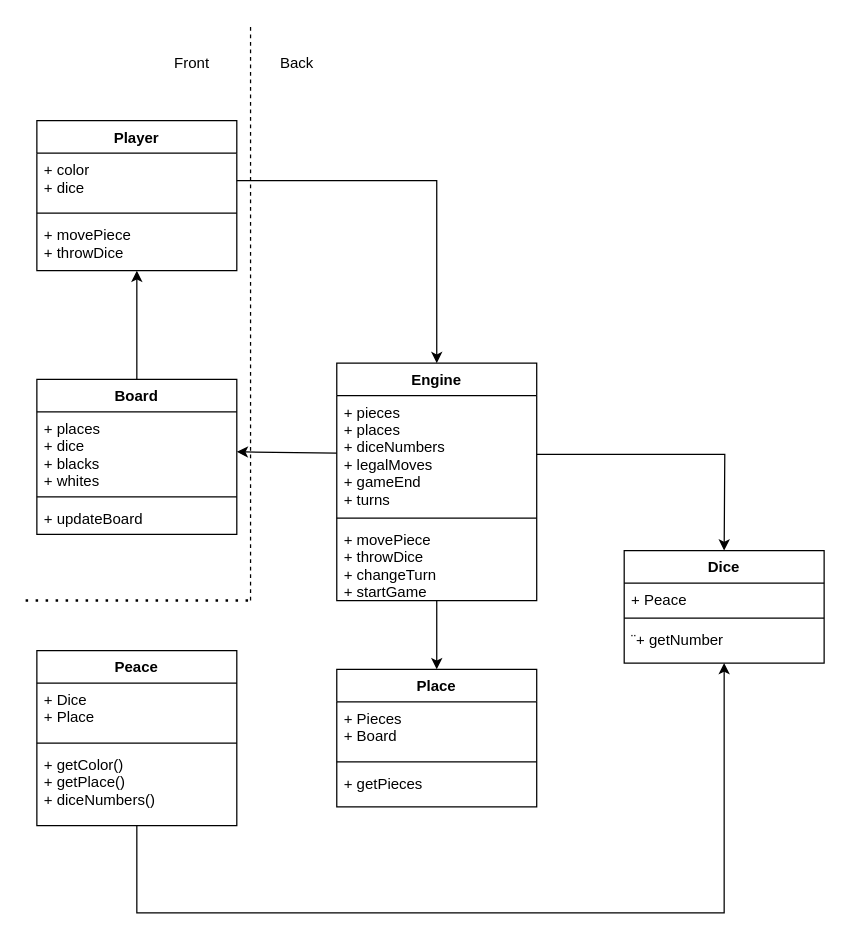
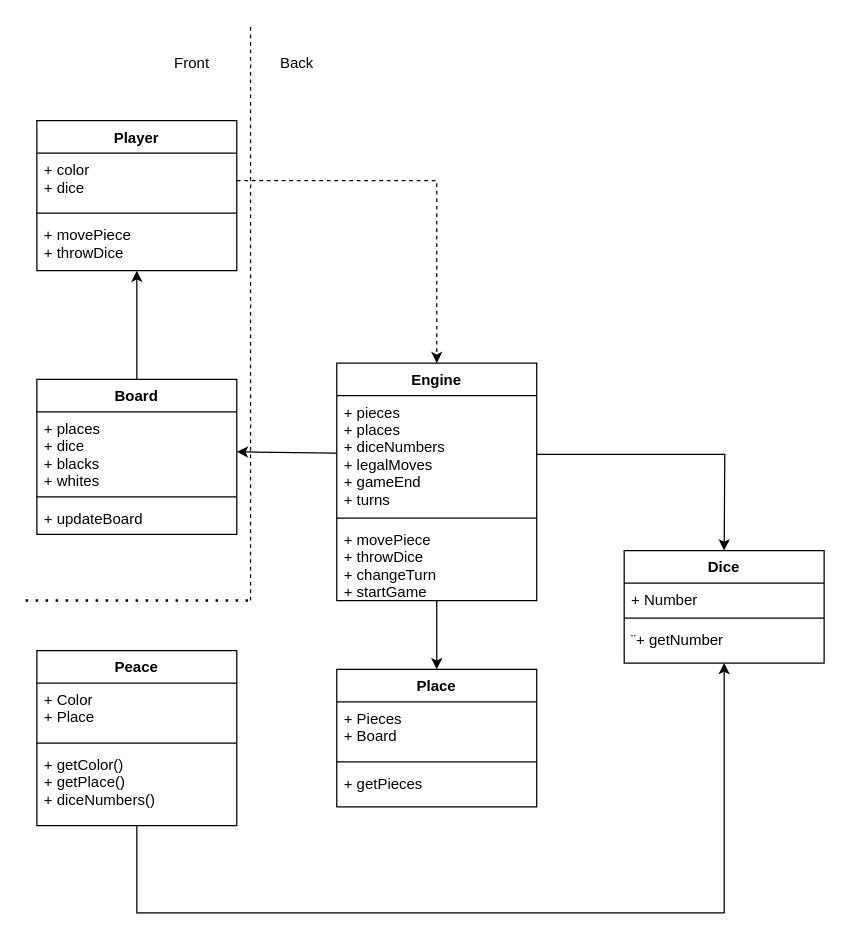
- <mxCell id="31" style="edgeStyle=orthogonalEdgeStyle;rounded=0;orthogonalLoop=1;jettySize=auto;html=1;" parent="1" source="28" target="7" edge="1"><mxGeometry relative="1" as="geometry" /></mxCell>
+ <mxCell id="31" style="edgeStyle=orthogonalEdgeStyle;rounded=0;orthogonalLoop=1;jettySize=auto;html=1;dashed=1;" parent="1" source="28" target="7" edge="1"><mxGeometry relative="1" as="geometry" /></mxCell>
- <mxCell id="18" value="+ Peace" style="text;strokeColor=none;fillColor=none;align=left;verticalAlign=top;spacingLeft=4;spacingRight=4;overflow=hidden;rotatable=0;points=[[0,0.5],[1,0.5]];portConstraint=eastwest;" parent="17" vertex="1"><mxGeometry y="26" width="160" height="24" as="geometry" /></mxCell>
+ <mxCell id="18" value="+ Number" style="text;strokeColor=none;fillColor=none;align=left;verticalAlign=top;spacingLeft=4;spacingRight=4;overflow=hidden;rotatable=0;points=[[0,0.5],[1,0.5]];portConstraint=eastwest;" parent="17" vertex="1"><mxGeometry y="26" width="160" height="24" as="geometry" /></mxCell>
- <mxCell id="14" value="+ Dice&#10;+ Place" style="text;strokeColor=none;fillColor=none;align=left;verticalAlign=top;spacingLeft=4;spacingRight=4;overflow=hidden;rotatable=0;points=[[0,0.5],[1,0.5]];portConstraint=eastwest;" parent="13" vertex="1"><mxGeometry y="26" width="160" height="44" as="geometry" /></mxCell>
+ <mxCell id="14" value="+ Color&#10;+ Place" style="text;strokeColor=none;fillColor=none;align=left;verticalAlign=top;spacingLeft=4;spacingRight=4;overflow=hidden;rotatable=0;points=[[0,0.5],[1,0.5]];portConstraint=eastwest;" parent="13" vertex="1"><mxGeometry y="26" width="160" height="44" as="geometry" /></mxCell>
